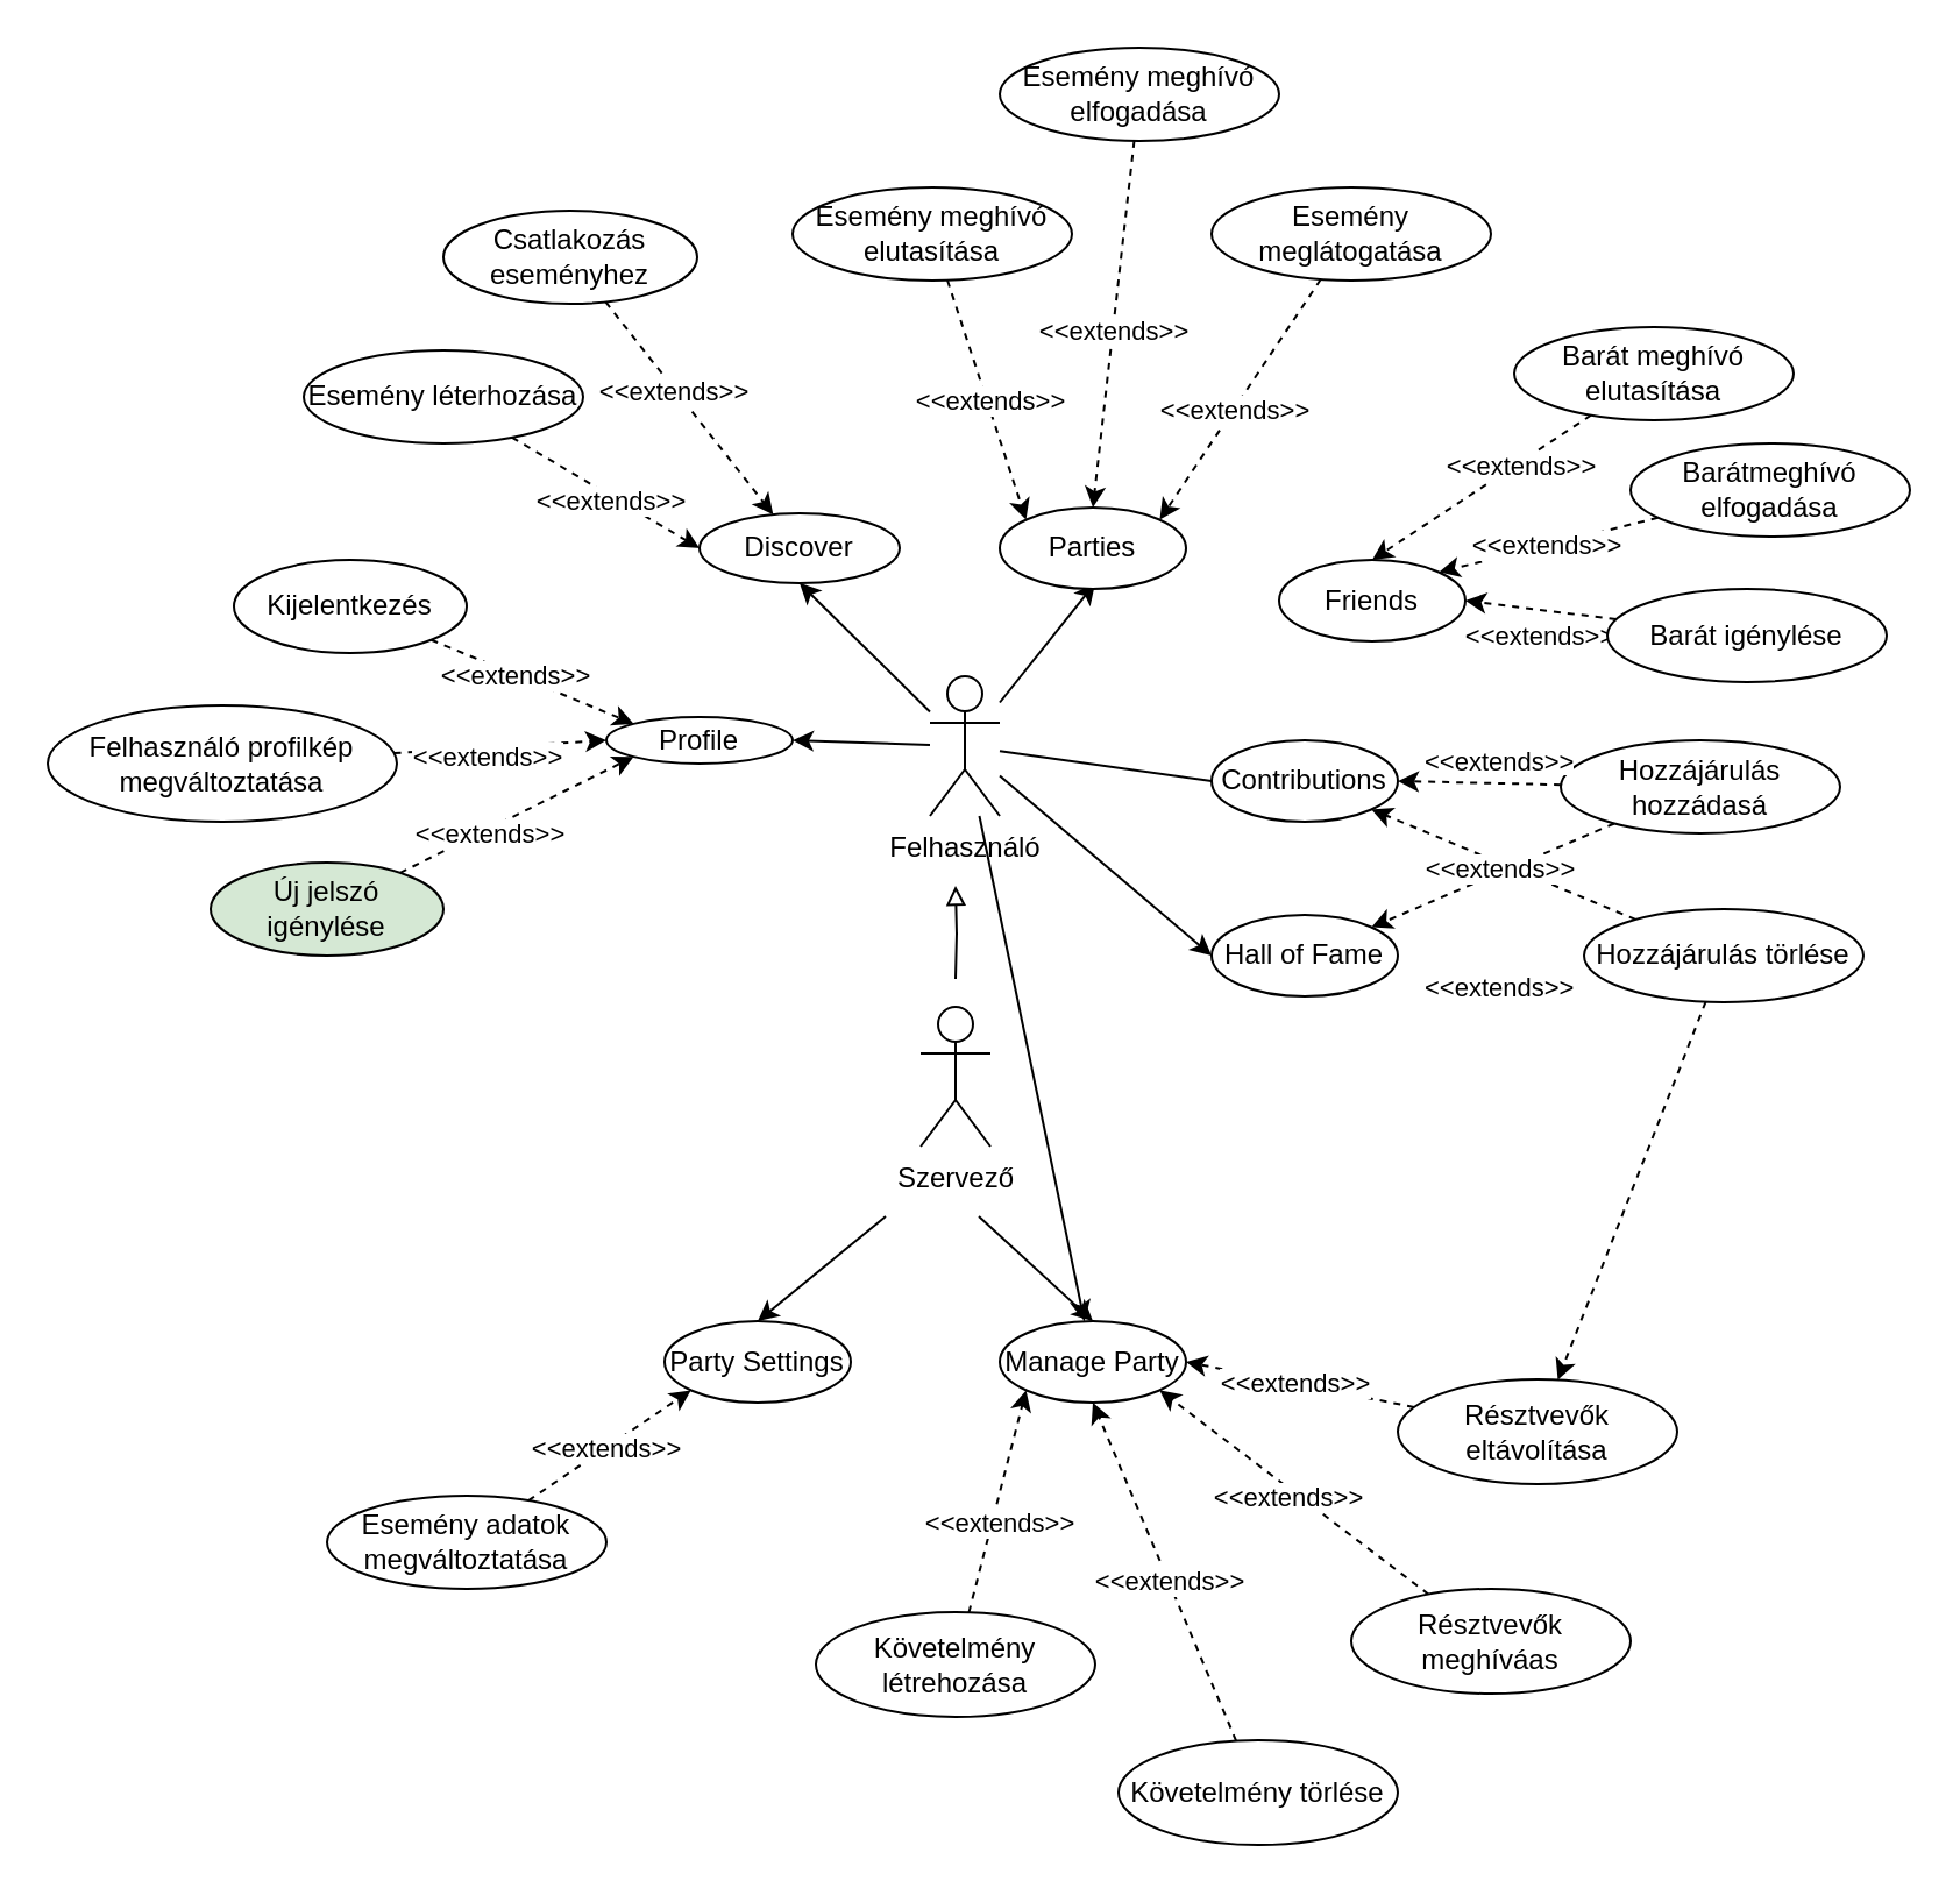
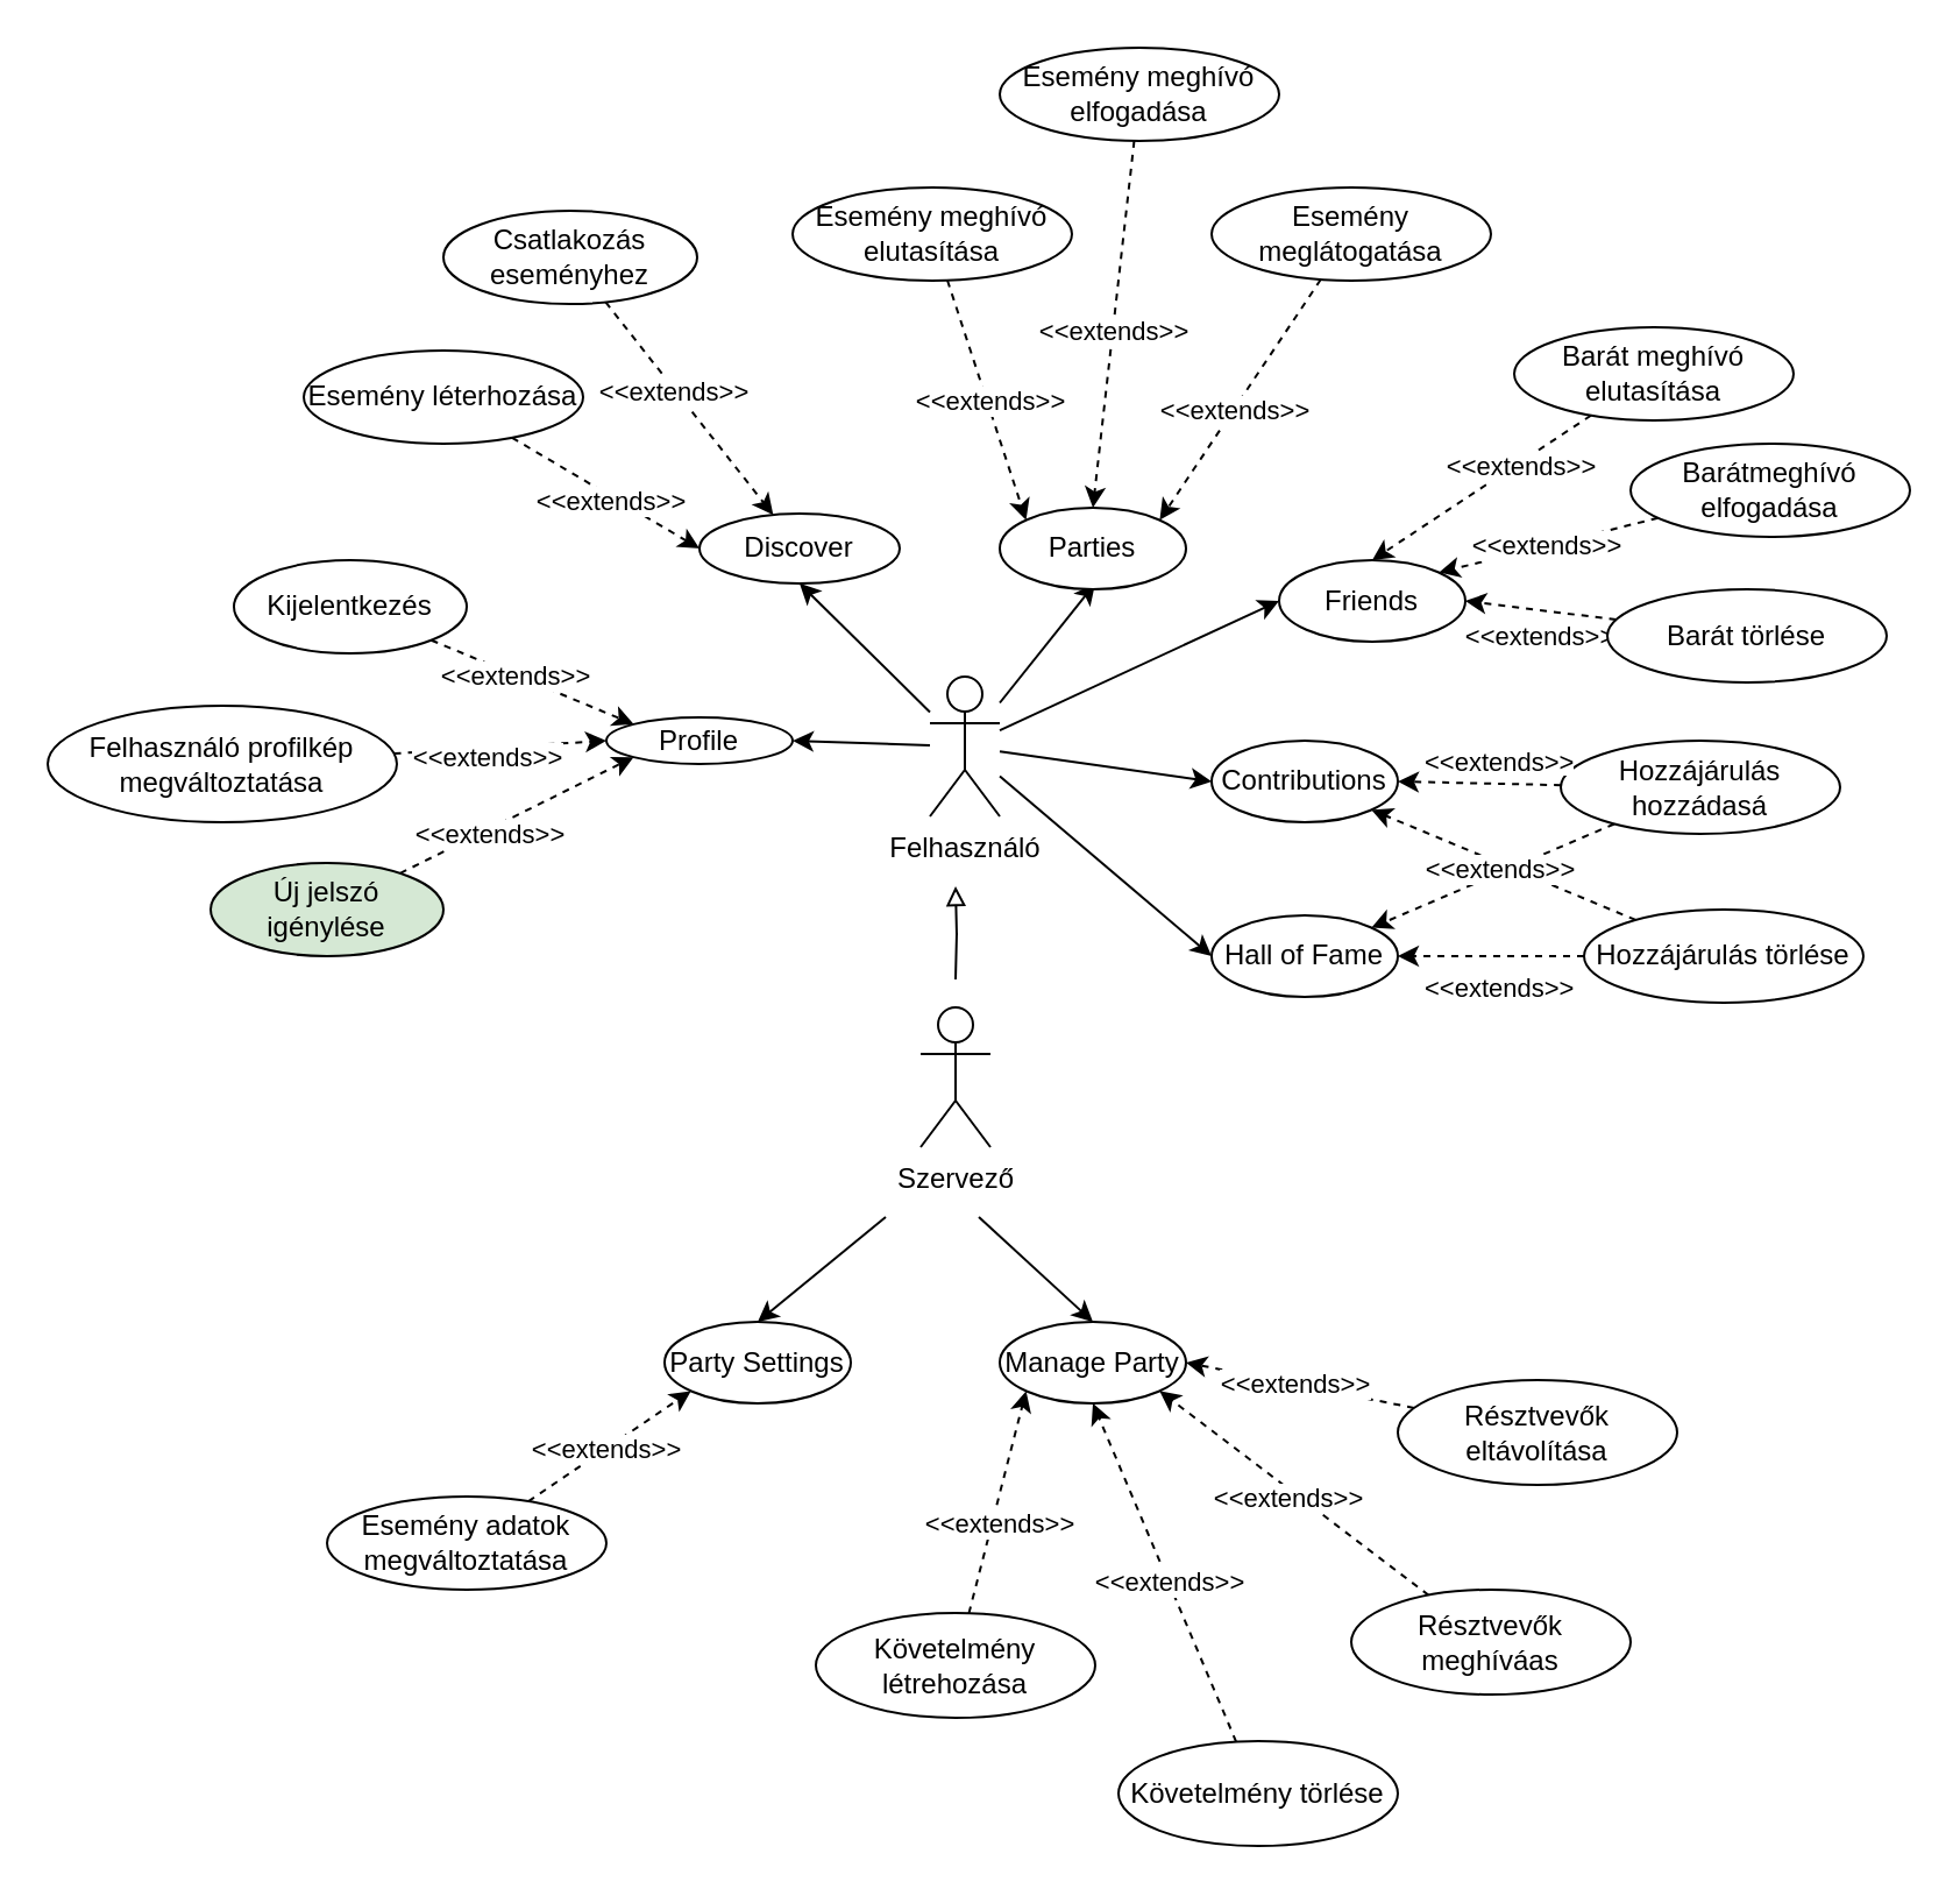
- <mxCell id="46" value="Barát igénylése" style="ellipse;whiteSpace=wrap;html=1;" vertex="1" parent="1"><mxGeometry x="690" y="252.5" width="120" height="40" as="geometry" /></mxCell>
+ <mxCell id="46" value="Barát törlése" style="ellipse;whiteSpace=wrap;html=1;" vertex="1" parent="1"><mxGeometry x="690" y="252.5" width="120" height="40" as="geometry" /></mxCell>
- <mxCell id="6" style="rounded=0;orthogonalLoop=1;jettySize=auto;html=1;entryX=0;entryY=0.5;entryDx=0;entryDy=0;endArrow=none;" edge="1" parent="1" source="8" target="47"><mxGeometry relative="1" as="geometry" /></mxCell>
+ <mxCell id="6" style="rounded=0;orthogonalLoop=1;jettySize=auto;html=1;entryX=0;entryY=0.5;entryDx=0;entryDy=0;" edge="1" parent="1" source="8" target="47"><mxGeometry relative="1" as="geometry" /></mxCell>
- <mxCell id="5" style="rounded=0;orthogonalLoop=1;jettySize=auto;html=1;" edge="1" parent="1" source="8" target="58"><mxGeometry relative="1" as="geometry" /></mxCell>
+ <mxCell id="5" style="rounded=0;orthogonalLoop=1;jettySize=auto;html=1;entryX=0;entryY=0.5;entryDx=0;entryDy=0;" edge="1" parent="1" source="8" target="12"><mxGeometry relative="1" as="geometry" /></mxCell>
- <mxCell id="54" style="rounded=0;orthogonalLoop=1;jettySize=auto;html=1;dashed=1;" edge="1" parent="1" source="55" target="73"><mxGeometry relative="1" as="geometry" /></mxCell>
+ <mxCell id="54" style="rounded=0;orthogonalLoop=1;jettySize=auto;html=1;entryX=1;entryY=0.5;entryDx=0;entryDy=0;dashed=1;" edge="1" parent="1" source="55" target="56"><mxGeometry relative="1" as="geometry" /></mxCell>
